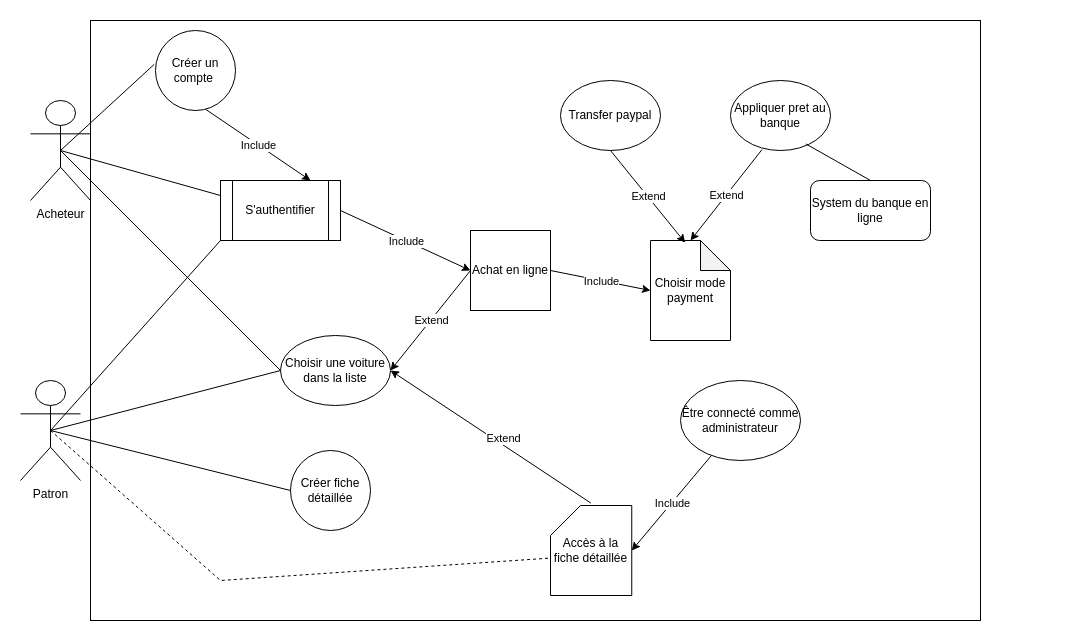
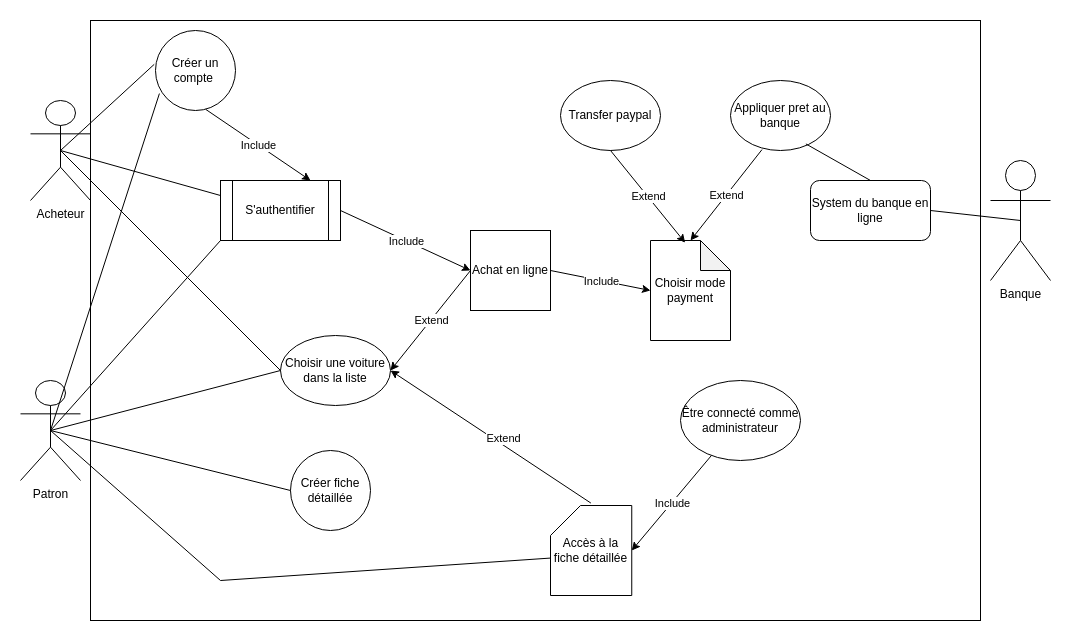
+ <mxCell id="40" value="" style="endArrow=none;html=1;rounded=0;exitX=1;exitY=0.5;exitDx=0;exitDy=0;entryX=0.5;entryY=0.5;entryDx=0;entryDy=0;entryPerimeter=0;" parent="1" source="37" target="38" edge="1"><mxGeometry width="50" height="50" relative="1" as="geometry"><mxPoint x="770" y="153" as="sourcePoint" /><mxPoint x="805" y="190" as="targetPoint" /></mxGeometry></mxCell>
+ <mxCell id="38" value="Banque" style="shape=umlActor;verticalLabelPosition=bottom;verticalAlign=top;html=1;outlineConnect=0;" parent="1" vertex="1"><mxGeometry x="990" y="160" width="60" height="120" as="geometry" /></mxCell>
+ <mxCell id="10" value="" style="endArrow=none;html=1;rounded=0;entryX=0.049;entryY=0.788;entryDx=0;entryDy=0;entryPerimeter=0;exitX=0.5;exitY=0.5;exitDx=0;exitDy=0;exitPerimeter=0;" parent="1" source="4" target="5" edge="1"><mxGeometry width="50" height="50" relative="1" as="geometry"><mxPoint x="300" y="210" as="sourcePoint" /><mxPoint x="280" y="90" as="targetPoint" /></mxGeometry></mxCell>
- <mxCell id="43" value="" style="endArrow=none;html=1;rounded=0;entryX=0.003;entryY=0.584;entryDx=0;entryDy=0;entryPerimeter=0;exitX=0.5;exitY=0.5;exitDx=0;exitDy=0;exitPerimeter=0;dashed=1;" parent="1" target="16" edge="1" source="4"><mxGeometry width="50" height="50" relative="1" as="geometry"><mxPoint x="60" y="370" as="sourcePoint" /><mxPoint x="350" y="380" as="targetPoint" /><Array as="points"><mxPoint x="220" y="580" /></Array></mxGeometry></mxCell>
+ <mxCell id="43" value="" style="endArrow=none;html=1;rounded=0;entryX=0.003;entryY=0.584;entryDx=0;entryDy=0;entryPerimeter=0;exitX=0.5;exitY=0.5;exitDx=0;exitDy=0;exitPerimeter=0;" parent="1" target="16" edge="1" source="4"><mxGeometry width="50" height="50" relative="1" as="geometry"><mxPoint x="60" y="370" as="sourcePoint" /><mxPoint x="350" y="380" as="targetPoint" /><Array as="points"><mxPoint x="220" y="580" /></Array></mxGeometry></mxCell>
